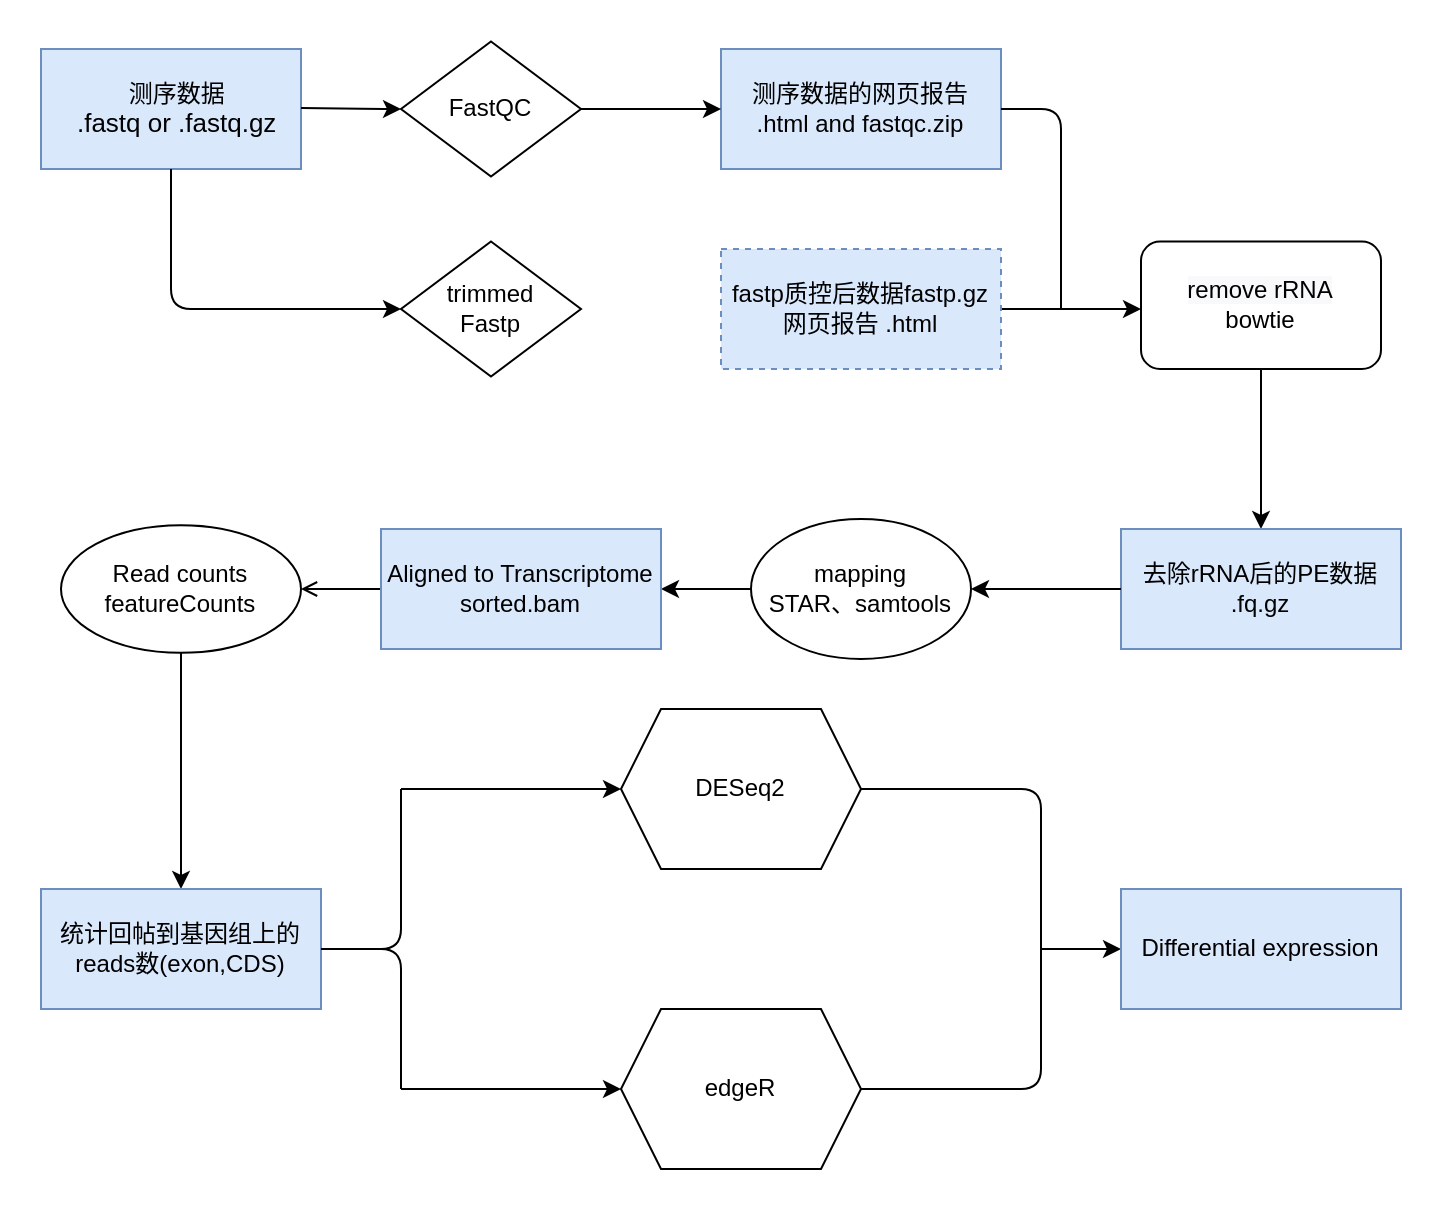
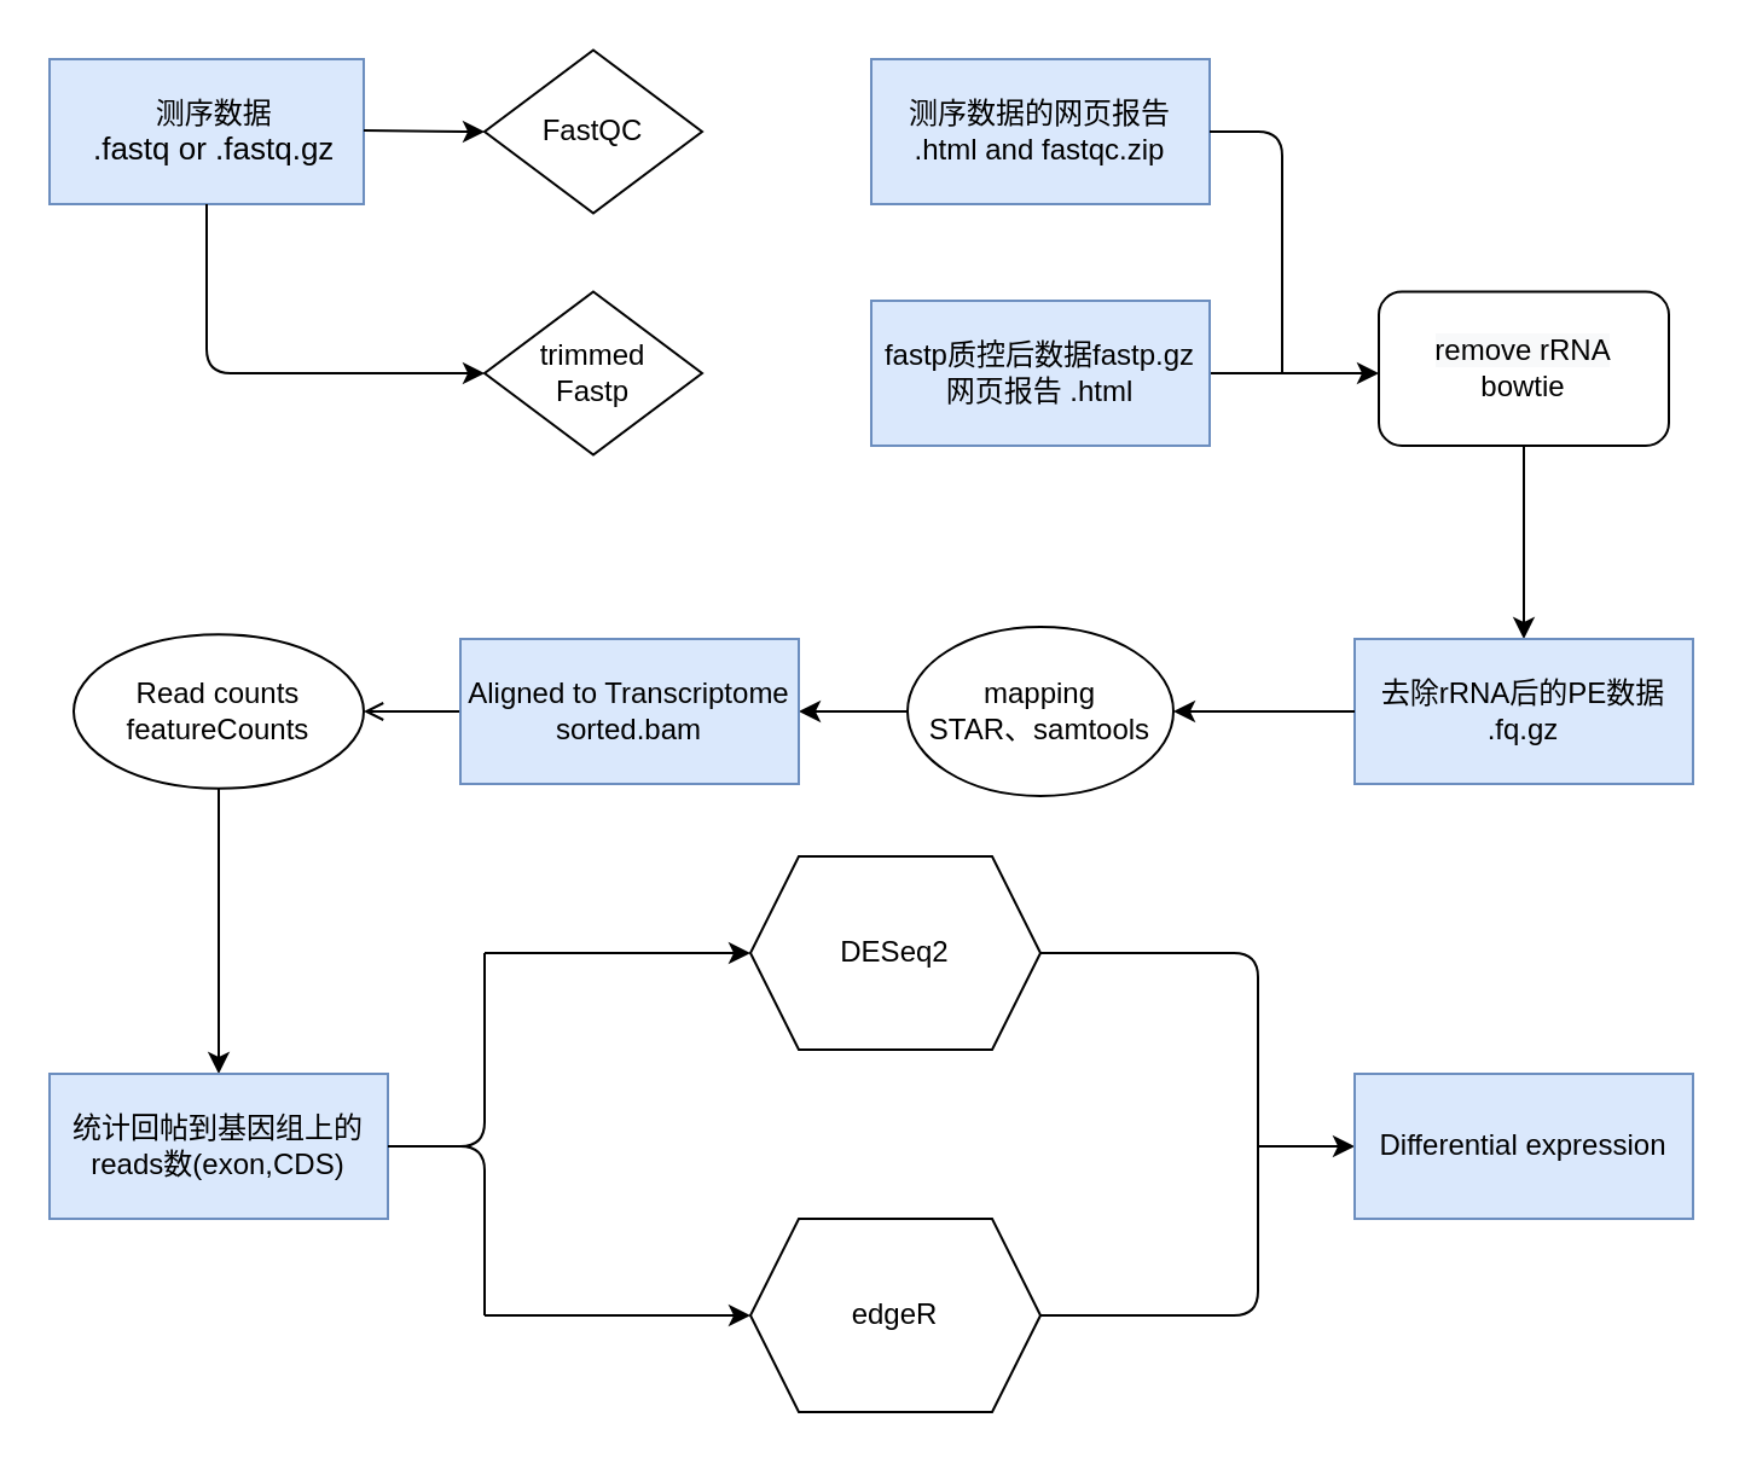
- <mxCell id="9" value="" style="endArrow=classic;html=1;exitX=1;exitY=0.5;exitDx=0;exitDy=0;entryX=0;entryY=0.5;entryDx=0;entryDy=0;" parent="1" source="8" target="4" edge="1"><mxGeometry width="50" height="50" relative="1" as="geometry"><mxPoint x="250" y="214" as="sourcePoint" /><mxPoint x="300" y="164" as="targetPoint" /></mxGeometry></mxCell>
- <mxCell id="7" value="fastp质控后数据fastp.gz网页报告 .html" style="rounded=0;whiteSpace=wrap;html=1;strokeWidth=1;fillColor=#dae8fc;strokeColor=#6c8ebf;dashed=1;" parent="1" vertex="1"><mxGeometry x="360" y="124" width="140" height="60" as="geometry" /></mxCell>
+ <mxCell id="7" value="fastp质控后数据fastp.gz网页报告 .html" style="rounded=0;whiteSpace=wrap;html=1;strokeWidth=1;fillColor=#dae8fc;strokeColor=#6c8ebf;" parent="1" vertex="1"><mxGeometry x="360" y="124" width="140" height="60" as="geometry" /></mxCell>
